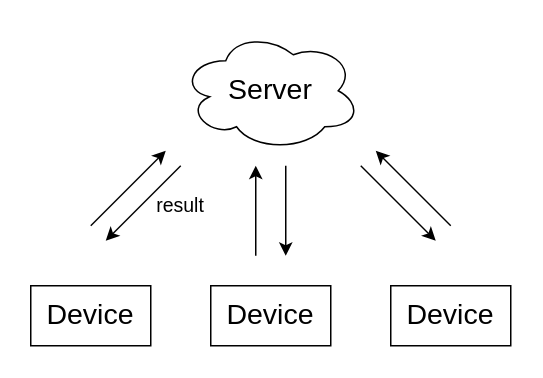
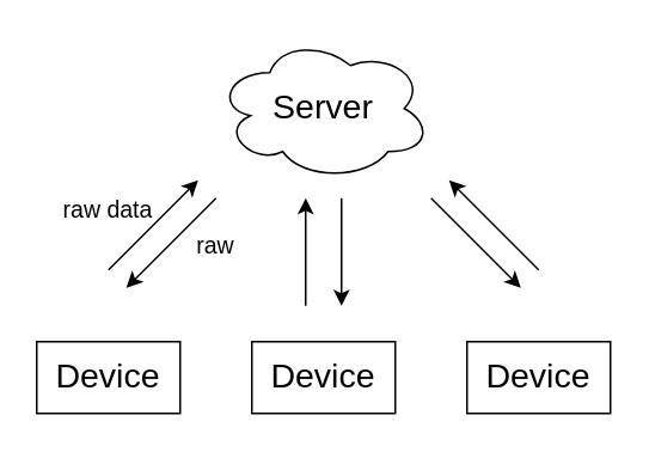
+ <mxCell id="9" value="&lt;font style=&quot;font-size: 13px;&quot;&gt;raw data&lt;/font&gt;" style="text;html=1;strokeColor=none;fillColor=none;align=center;verticalAlign=middle;whiteSpace=wrap;rounded=0;fontSize=19;" parent="1" vertex="1"><mxGeometry x="30" y="100" width="60" height="30" as="geometry" /></mxCell>
- <mxCell id="13" value="&lt;font style=&quot;font-size: 13px;&quot;&gt;result&lt;/font&gt;" style="text;html=1;strokeColor=none;fillColor=none;align=center;verticalAlign=middle;whiteSpace=wrap;rounded=0;fontSize=19;" parent="1" vertex="1"><mxGeometry x="90" y="120" width="60" height="30" as="geometry" /></mxCell>
+ <mxCell id="13" value="&lt;font style=&quot;font-size: 13px;&quot;&gt;raw&lt;/font&gt;" style="text;html=1;strokeColor=none;fillColor=none;align=center;verticalAlign=middle;whiteSpace=wrap;rounded=0;fontSize=19;" parent="1" vertex="1"><mxGeometry x="90" y="120" width="60" height="30" as="geometry" /></mxCell>
